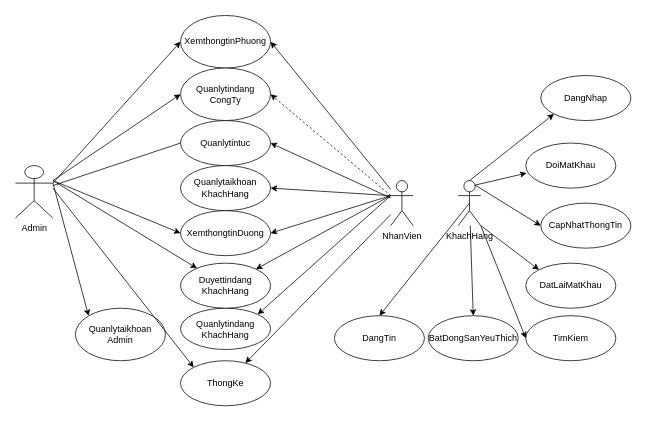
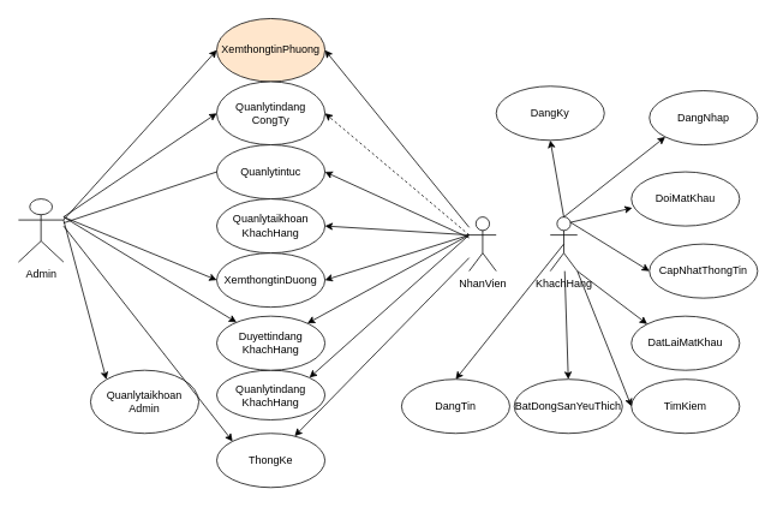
- <mxCell id="4" value="XemthongtinPhuong" style="ellipse;whiteSpace=wrap;html=1;" parent="1" vertex="1"><mxGeometry x="240" y="20" width="120" height="70" as="geometry" /></mxCell>
+ <mxCell id="4" value="XemthongtinPhuong" style="ellipse;whiteSpace=wrap;html=1;fillColor=#ffe6cc;" parent="1" vertex="1"><mxGeometry x="240" y="20" width="120" height="70" as="geometry" /></mxCell>
+ <mxCell id="29" value="DangKy" style="ellipse;whiteSpace=wrap;html=1;" parent="1" vertex="1"><mxGeometry x="550" y="95" width="120" height="60" as="geometry" /></mxCell>
+ <mxCell id="37" value="" style="endArrow=classic;html=1;entryX=0.5;entryY=1;entryDx=0;entryDy=0;exitX=0.5;exitY=0;exitDx=0;exitDy=0;exitPerimeter=0;" parent="1" source="28" target="29" edge="1"><mxGeometry width="50" height="50" relative="1" as="geometry"><mxPoint x="650" y="230" as="sourcePoint" /><mxPoint x="700" y="180" as="targetPoint" /></mxGeometry></mxCell>
